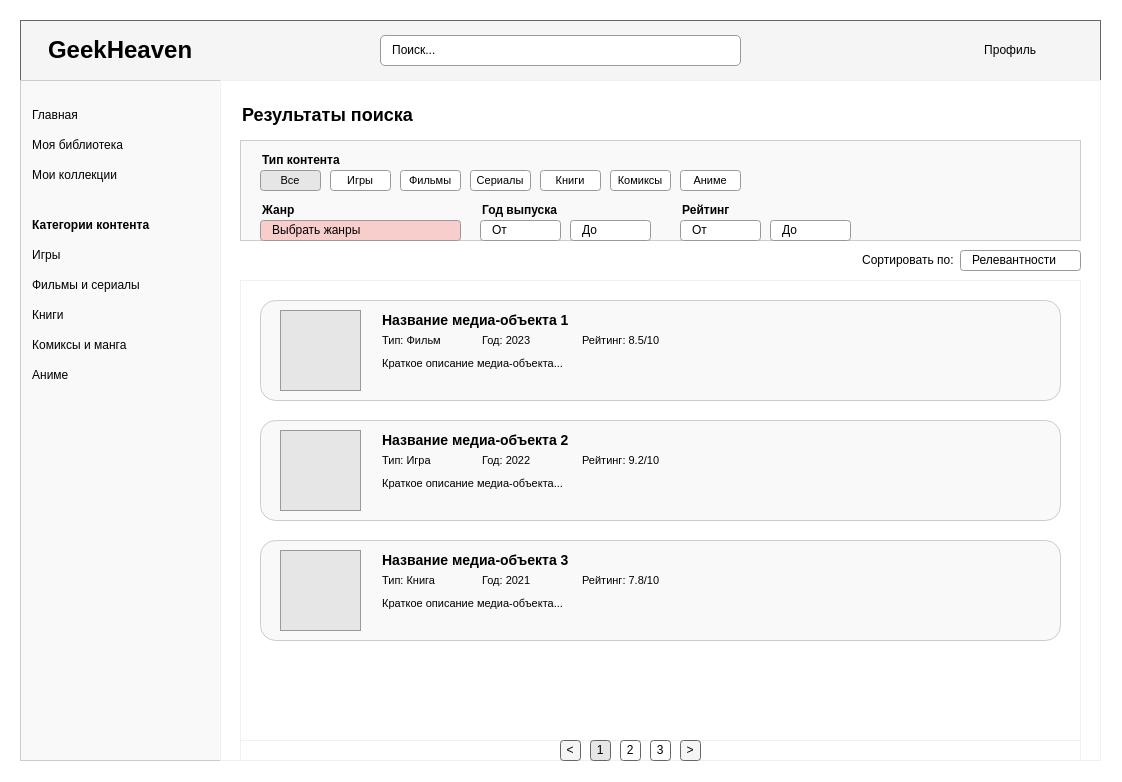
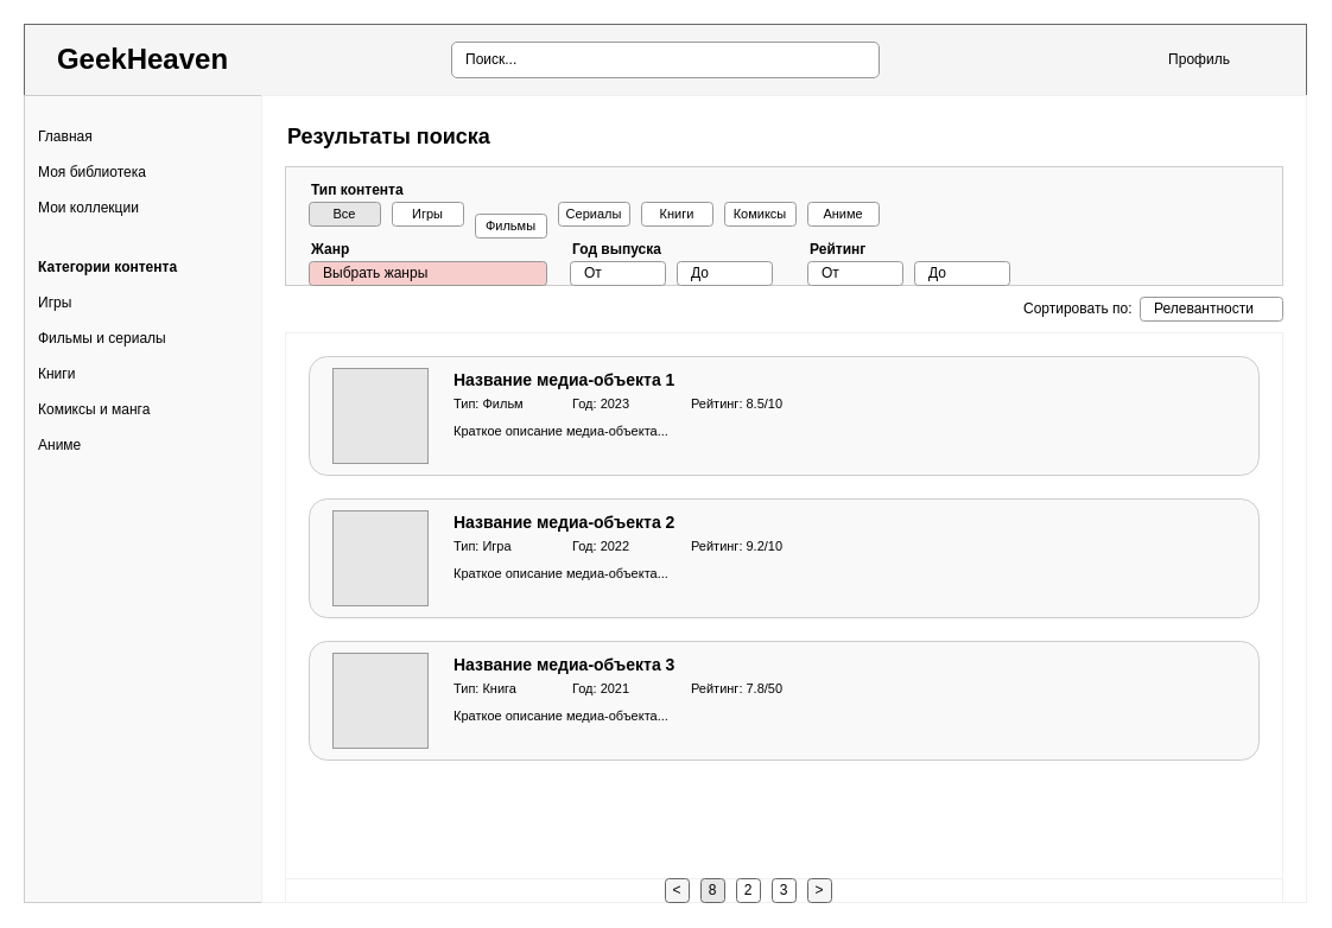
- <mxCell id="22" value="Фильмы" style="rounded=1;whiteSpace=wrap;html=1;fillColor=#ffffff;strokeColor=#999999;fontSize=11;" vertex="1" parent="1"><mxGeometry x="400" y="170" width="60" height="20" as="geometry" /></mxCell>
+ <mxCell id="22" value="Фильмы" style="rounded=1;whiteSpace=wrap;html=1;fillColor=#ffffff;strokeColor=#999999;fontSize=11;" vertex="1" parent="1"><mxGeometry x="400" y="180" width="60" height="20" as="geometry" /></mxCell>
- <mxCell id="57" value="Рейтинг: 7.8/10" style="text;html=1;strokeColor=none;fillColor=none;align=left;verticalAlign=middle;whiteSpace=wrap;rounded=0;fontSize=11;" vertex="1" parent="1"><mxGeometry x="580" y="570" width="100" height="20" as="geometry" /></mxCell>
+ <mxCell id="57" value="Рейтинг: 7.8/50" style="text;html=1;strokeColor=none;fillColor=none;align=left;verticalAlign=middle;whiteSpace=wrap;rounded=0;fontSize=11;" vertex="1" parent="1"><mxGeometry x="580" y="570" width="100" height="20" as="geometry" /></mxCell>
- <mxCell id="61" value="1" style="rounded=1;whiteSpace=wrap;html=1;fillColor=#e6e6e6;strokeColor=#666666;" vertex="1" parent="1"><mxGeometry x="590" y="740" width="20" height="20" as="geometry" /></mxCell>
+ <mxCell id="61" value="8" style="rounded=1;whiteSpace=wrap;html=1;fillColor=#e6e6e6;strokeColor=#666666;" vertex="1" parent="1"><mxGeometry x="590" y="740" width="20" height="20" as="geometry" /></mxCell>
